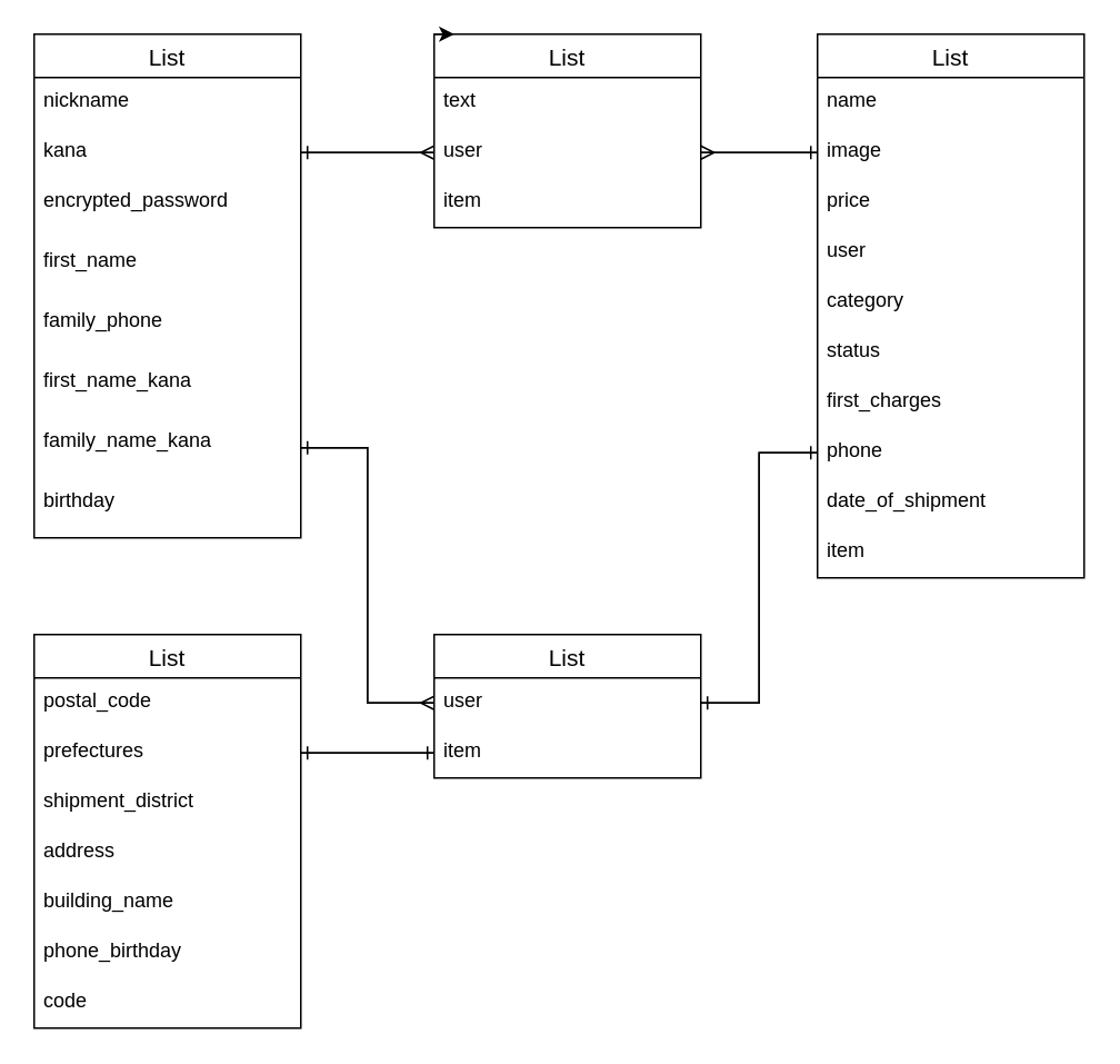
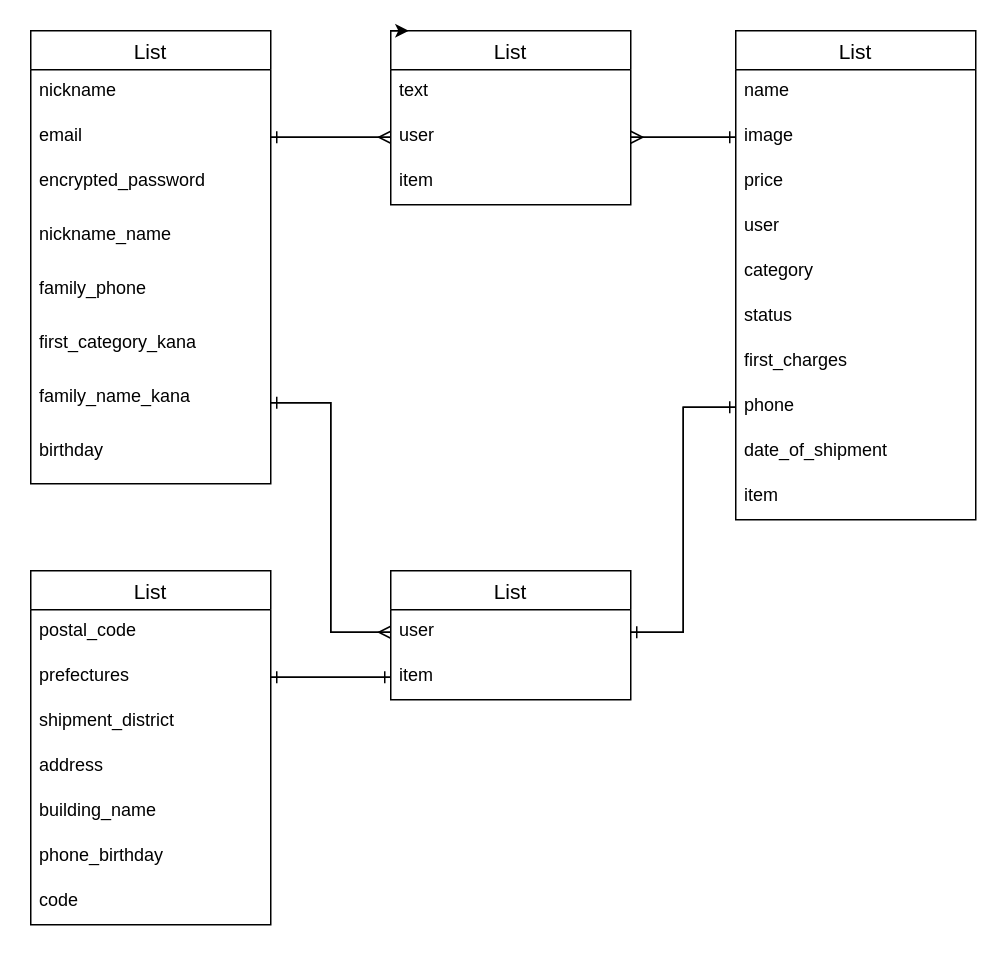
- <mxCell id="4" value="kana" style="text;strokeColor=none;fillColor=none;spacingLeft=4;spacingRight=4;overflow=hidden;rotatable=0;points=[[0,0.5],[1,0.5]];portConstraint=eastwest;fontSize=12;" vertex="1" parent="2"><mxGeometry y="56" width="160" height="30" as="geometry" /></mxCell>
+ <mxCell id="4" value="email" style="text;strokeColor=none;fillColor=none;spacingLeft=4;spacingRight=4;overflow=hidden;rotatable=0;points=[[0,0.5],[1,0.5]];portConstraint=eastwest;fontSize=12;" vertex="1" parent="2"><mxGeometry y="56" width="160" height="30" as="geometry" /></mxCell>
- <mxCell id="6" value="first_name" style="text;strokeColor=none;fillColor=none;spacingLeft=4;spacingRight=4;overflow=hidden;rotatable=0;points=[[0,0.5],[1,0.5]];portConstraint=eastwest;fontSize=12;" vertex="1" parent="2"><mxGeometry y="122" width="160" height="36" as="geometry" /></mxCell>
+ <mxCell id="6" value="nickname_name" style="text;strokeColor=none;fillColor=none;spacingLeft=4;spacingRight=4;overflow=hidden;rotatable=0;points=[[0,0.5],[1,0.5]];portConstraint=eastwest;fontSize=12;" vertex="1" parent="2"><mxGeometry y="122" width="160" height="36" as="geometry" /></mxCell>
- <mxCell id="8" value="first_name_kana" style="text;strokeColor=none;fillColor=none;spacingLeft=4;spacingRight=4;overflow=hidden;rotatable=0;points=[[0,0.5],[1,0.5]];portConstraint=eastwest;fontSize=12;" vertex="1" parent="2"><mxGeometry y="194" width="160" height="36" as="geometry" /></mxCell>
+ <mxCell id="8" value="first_category_kana" style="text;strokeColor=none;fillColor=none;spacingLeft=4;spacingRight=4;overflow=hidden;rotatable=0;points=[[0,0.5],[1,0.5]];portConstraint=eastwest;fontSize=12;" vertex="1" parent="2"><mxGeometry y="194" width="160" height="36" as="geometry" /></mxCell>
